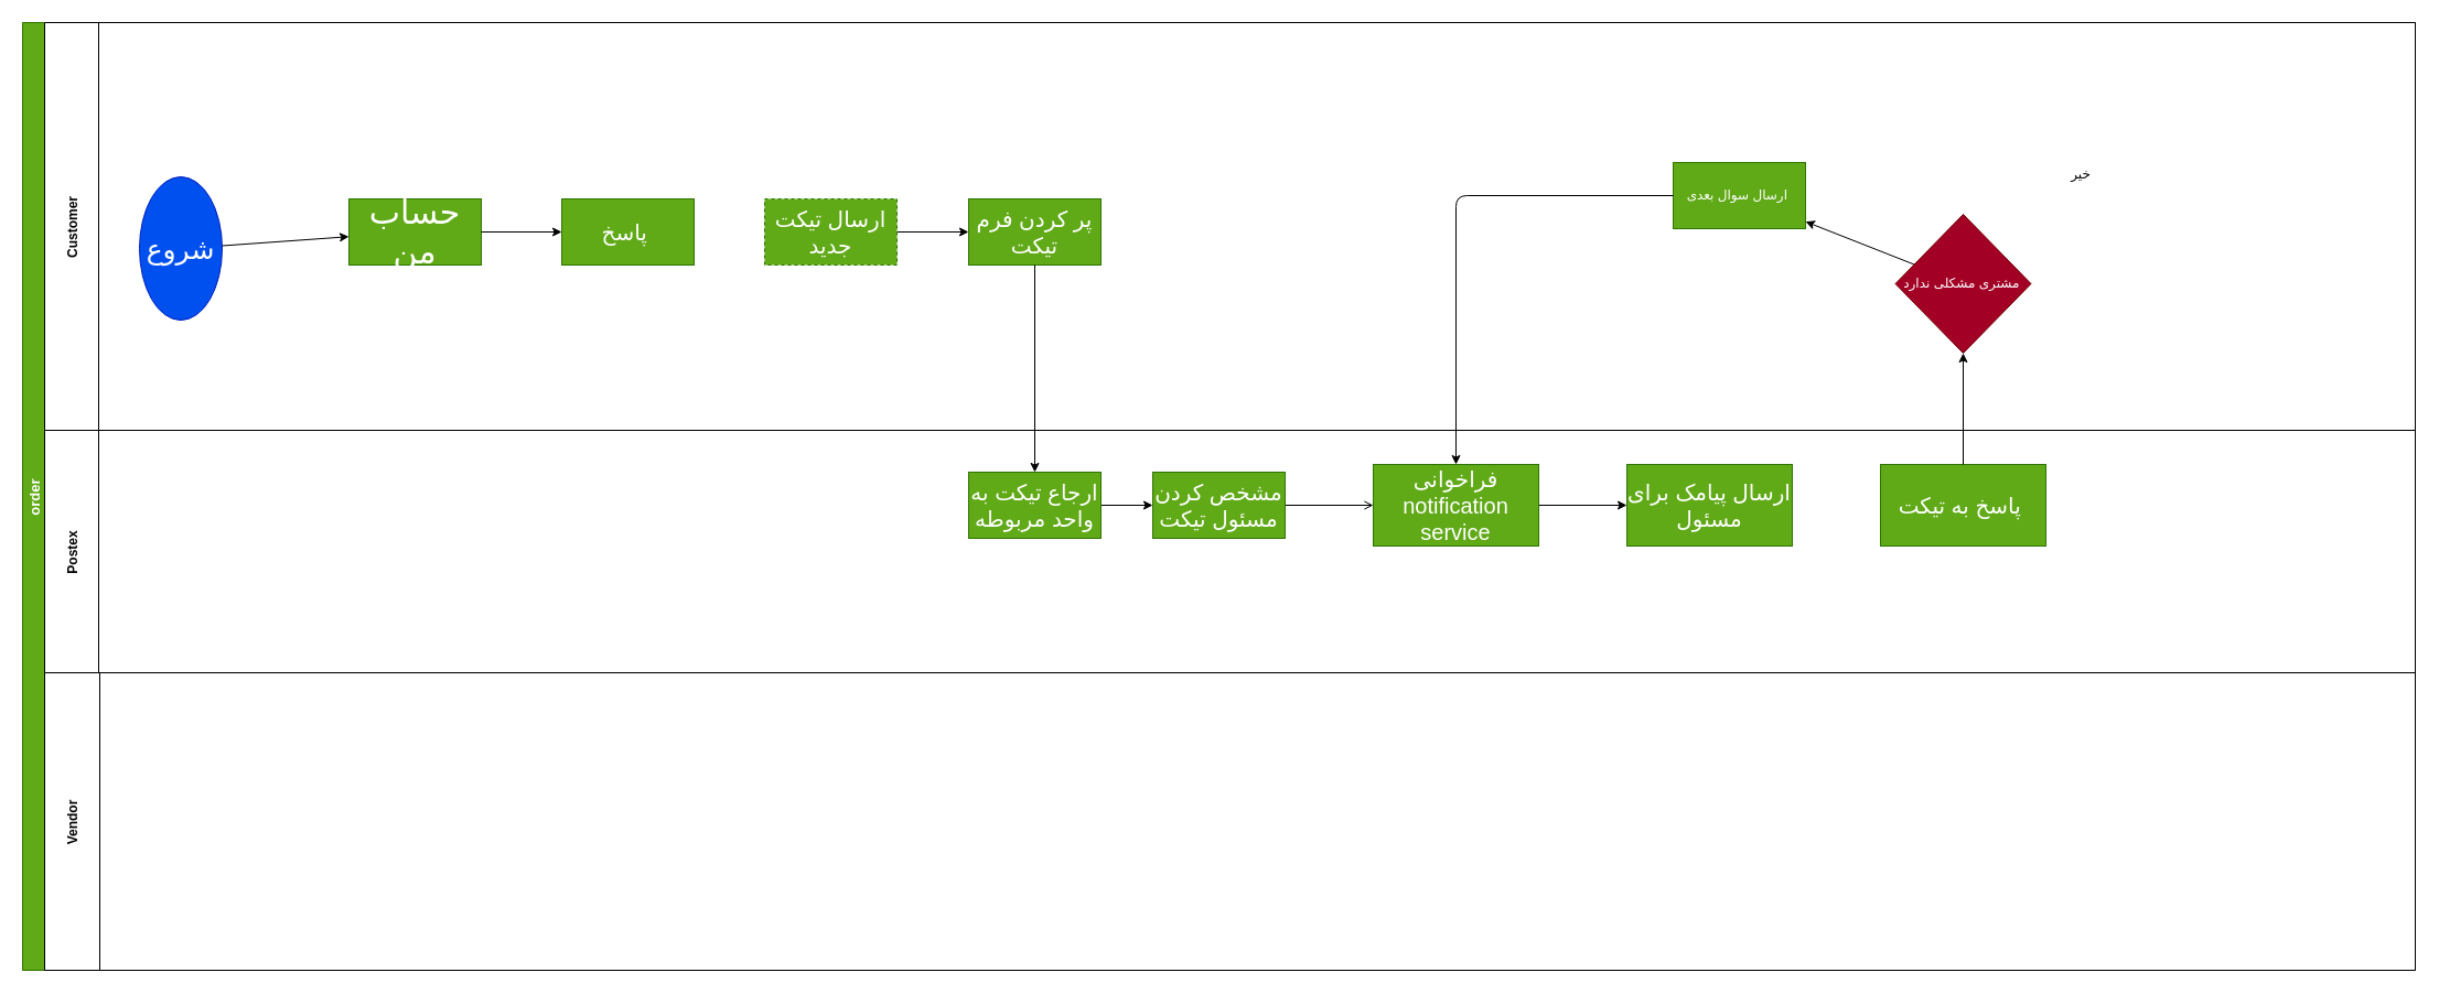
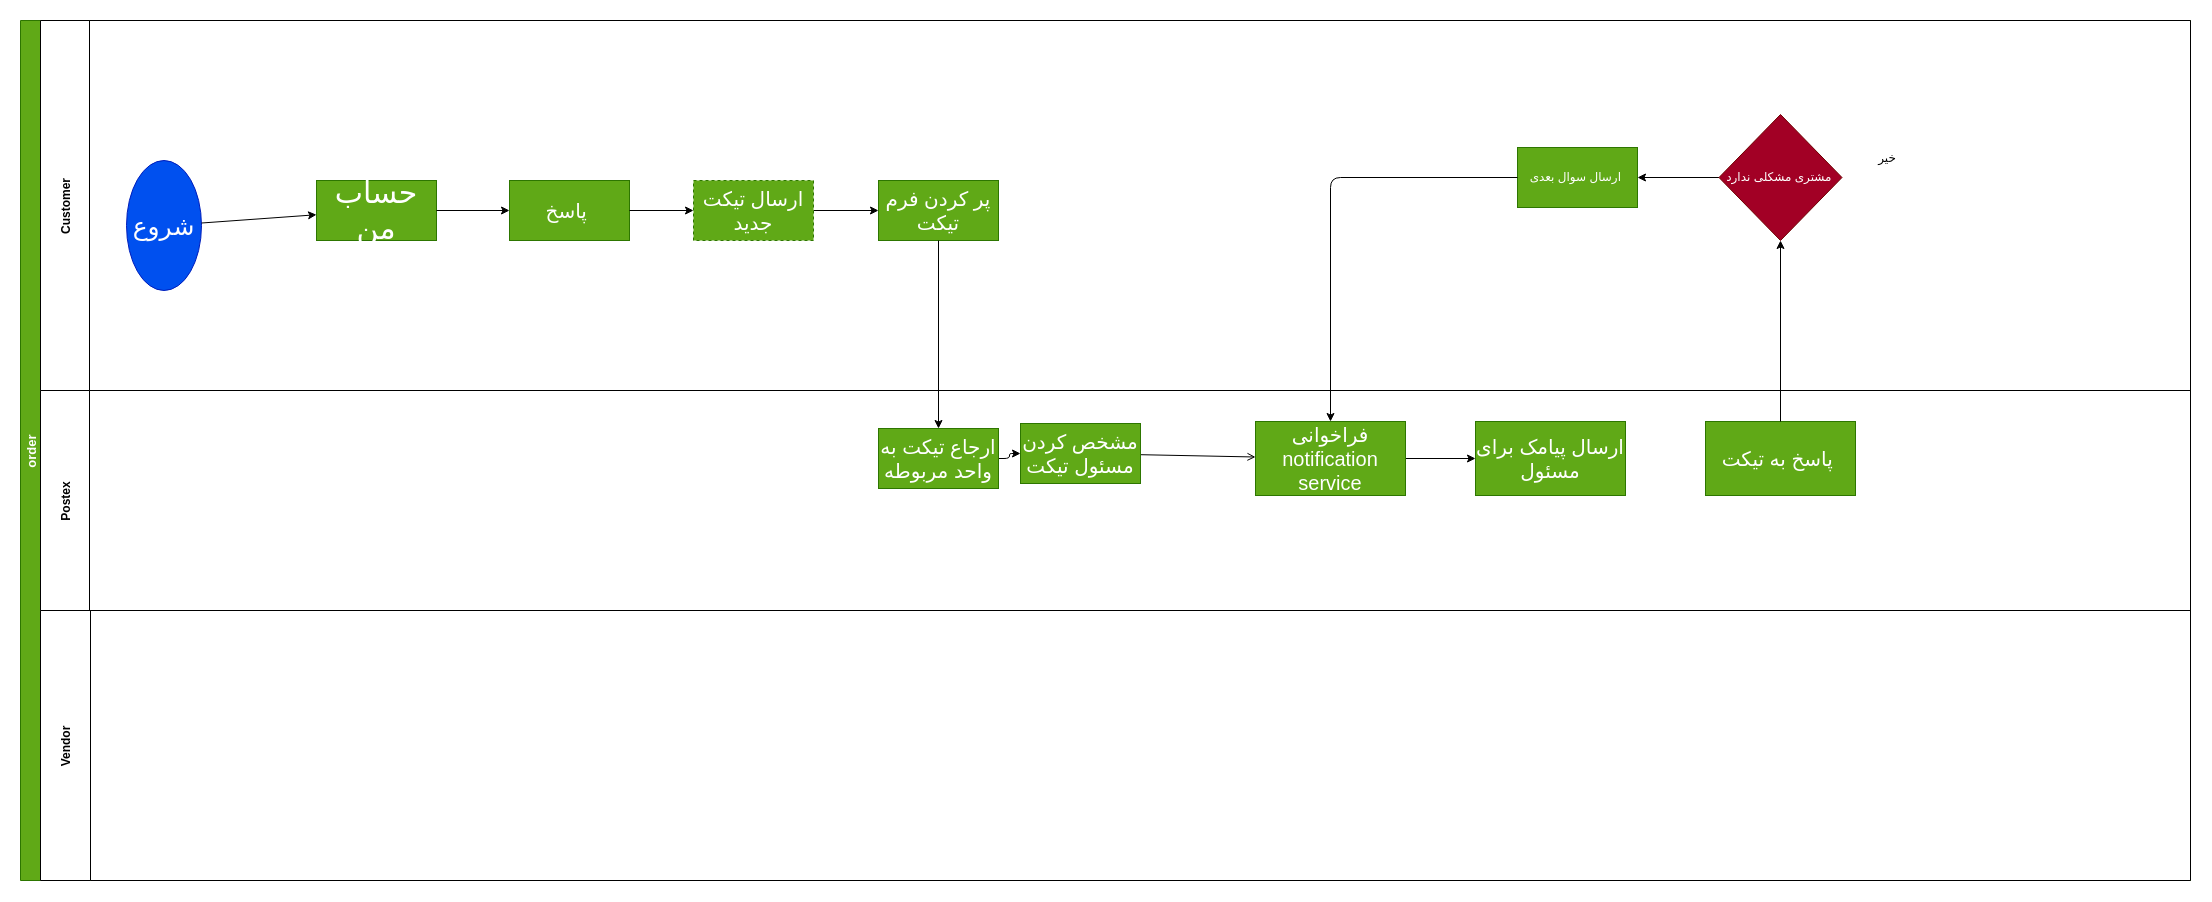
+ <mxCell id="10" value="" style="edgeStyle=orthogonalEdgeStyle;html=1;fontSize=20;" parent="3" source="9" target="5" edge="1"><mxGeometry relative="1" as="geometry" /></mxCell>
- <mxCell id="14" value="مشتری مشکلی ندارد&amp;nbsp;" style="rhombus;whiteSpace=wrap;html=1;fillColor=#a20025;strokeColor=#6F0000;fontColor=#ffffff;" vertex="1" parent="3"><mxGeometry x="1678.5" y="174" width="123" height="126" as="geometry" /></mxCell>
+ <mxCell id="14" value="مشتری مشکلی ندارد&amp;nbsp;" style="rhombus;whiteSpace=wrap;html=1;fillColor=#a20025;strokeColor=#6F0000;fontColor=#ffffff;" vertex="1" parent="3"><mxGeometry x="1678.5" y="94" width="123" height="126" as="geometry" /></mxCell>
- <mxCell id="21" value="&lt;font style=&quot;font-size: 20px&quot;&gt;مشخص کردن مسئول تیکت&lt;/font&gt;" style="whiteSpace=wrap;html=1;fillColor=#60a917;strokeColor=#2D7600;fontColor=#ffffff;" parent="17" vertex="1"><mxGeometry x="1005" y="38" width="120" height="60" as="geometry" /></mxCell>
+ <mxCell id="21" value="&lt;font style=&quot;font-size: 20px&quot;&gt;مشخص کردن مسئول تیکت&lt;/font&gt;" style="whiteSpace=wrap;html=1;fillColor=#60a917;strokeColor=#2D7600;fontColor=#ffffff;" parent="17" vertex="1"><mxGeometry x="980" y="33" width="120" height="60" as="geometry" /></mxCell>
- <mxCell id="23" value="&lt;font style=&quot;font-size: 20px&quot;&gt;فراخوانی notification service&lt;/font&gt;" style="whiteSpace=wrap;html=1;fillColor=#60a917;strokeColor=#2D7600;fontColor=#ffffff;" vertex="1" parent="17"><mxGeometry x="1205" y="31" width="150" height="74" as="geometry" /></mxCell>
+ <mxCell id="23" value="&lt;font style=&quot;font-size: 20px&quot;&gt;فراخوانی notification service&lt;/font&gt;" style="whiteSpace=wrap;html=1;fillColor=#60a917;strokeColor=#2D7600;fontColor=#ffffff;" vertex="1" parent="17"><mxGeometry x="1215" y="31" width="150" height="74" as="geometry" /></mxCell>
